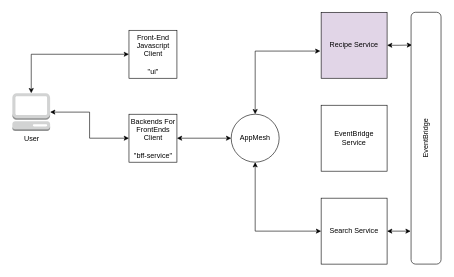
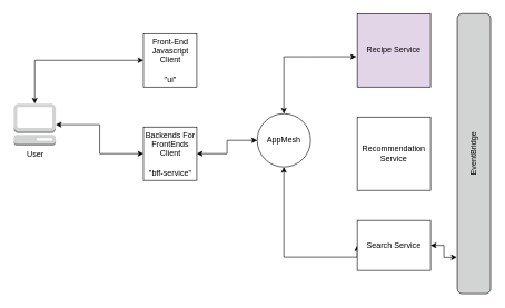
- <mxCell id="11" style="edgeStyle=orthogonalEdgeStyle;rounded=0;orthogonalLoop=1;jettySize=auto;html=1;exitX=1;exitY=0.5;exitDx=0;exitDy=0;entryX=0.032;entryY=0.13;entryDx=0;entryDy=0;startArrow=classic;startFill=1;entryPerimeter=0;" edge="1" parent="1" source="12" target="16"><mxGeometry relative="1" as="geometry"><Array as="points"><mxPoint x="665" y="75" /></Array></mxGeometry></mxCell>
- <mxCell id="9" value="AppMesh" style="ellipse;whiteSpace=wrap;html=1;aspect=fixed;" vertex="1" parent="1"><mxGeometry x="385" y="190" width="80" height="80" as="geometry" /></mxCell>
+ <mxCell id="9" value="AppMesh" style="ellipse;whiteSpace=wrap;html=1;aspect=fixed;" vertex="1" parent="1"><mxGeometry x="385" y="170" width="80" height="80" as="geometry" /></mxCell>
- <mxCell id="13" value="EventBridge Service" style="whiteSpace=wrap;html=1;aspect=fixed;" vertex="1" parent="1"><mxGeometry x="535" y="175" width="110" height="110" as="geometry" /></mxCell>
+ <mxCell id="13" value="Recommendation Service" style="whiteSpace=wrap;html=1;aspect=fixed;" vertex="1" parent="1"><mxGeometry x="535" y="175" width="110" height="110" as="geometry" /></mxCell>
- <mxCell id="16" value="EventBridge" style="rounded=1;whiteSpace=wrap;html=1;horizontal=0;" vertex="1" parent="1"><mxGeometry x="685" y="20" width="50" height="420" as="geometry" /></mxCell>
+ <mxCell id="16" value="EventBridge" style="rounded=1;whiteSpace=wrap;html=1;horizontal=0;fillColor=#d2d3d3;" vertex="1" parent="1"><mxGeometry x="685" y="20" width="50" height="420" as="geometry" /></mxCell>
- <mxCell id="15" value="Search Service" style="whiteSpace=wrap;html=1;aspect=fixed;" vertex="1" parent="1"><mxGeometry x="535" y="330" width="110" height="110" as="geometry" /></mxCell>
+ <mxCell id="15" value="Search Service" style="whiteSpace=wrap;html=1;aspect=fixed;" vertex="1" parent="1"><mxGeometry x="535" y="330" width="110" height="75" as="geometry" /></mxCell>
